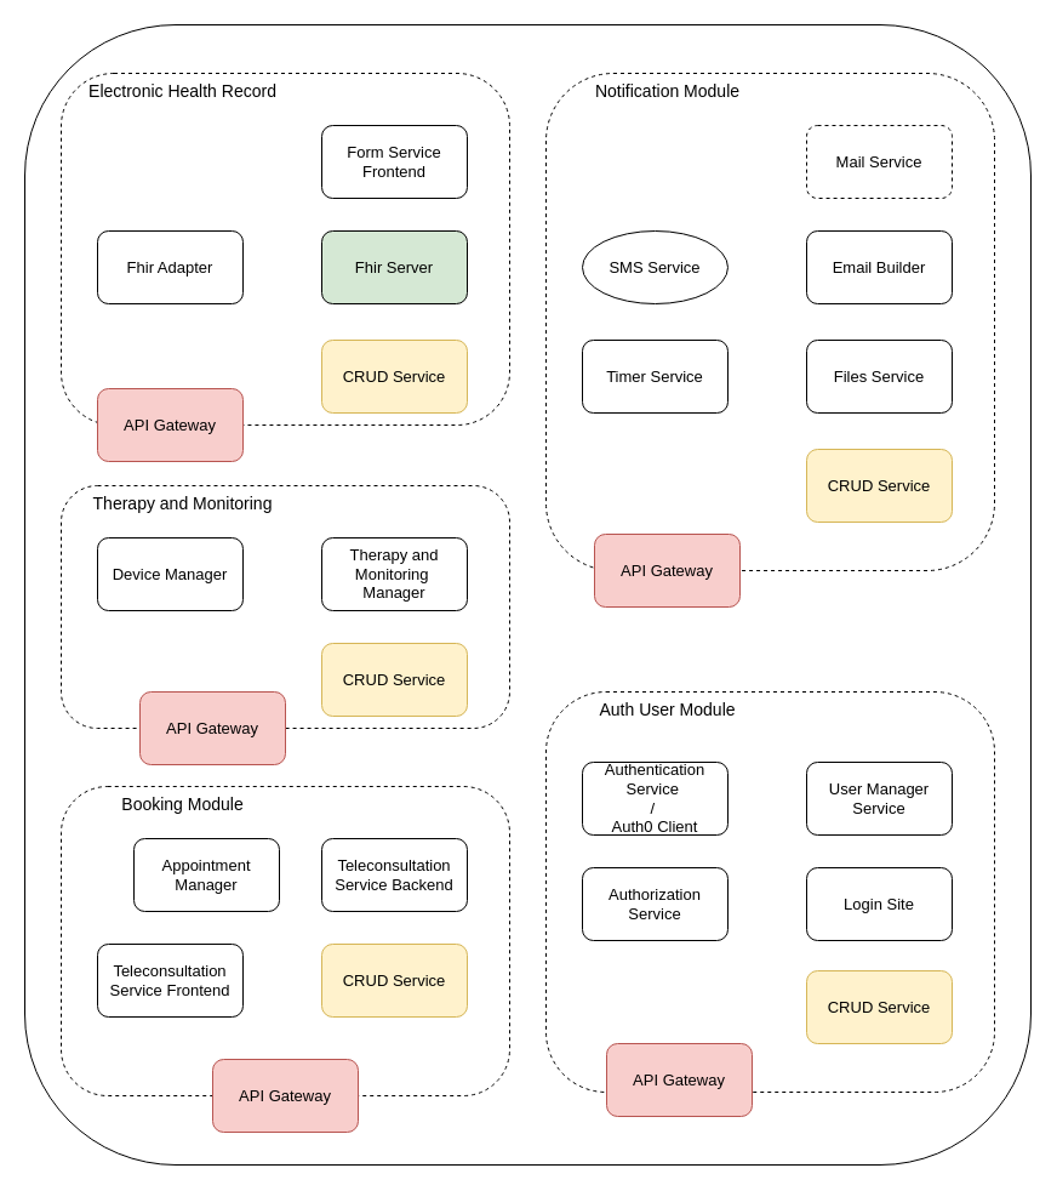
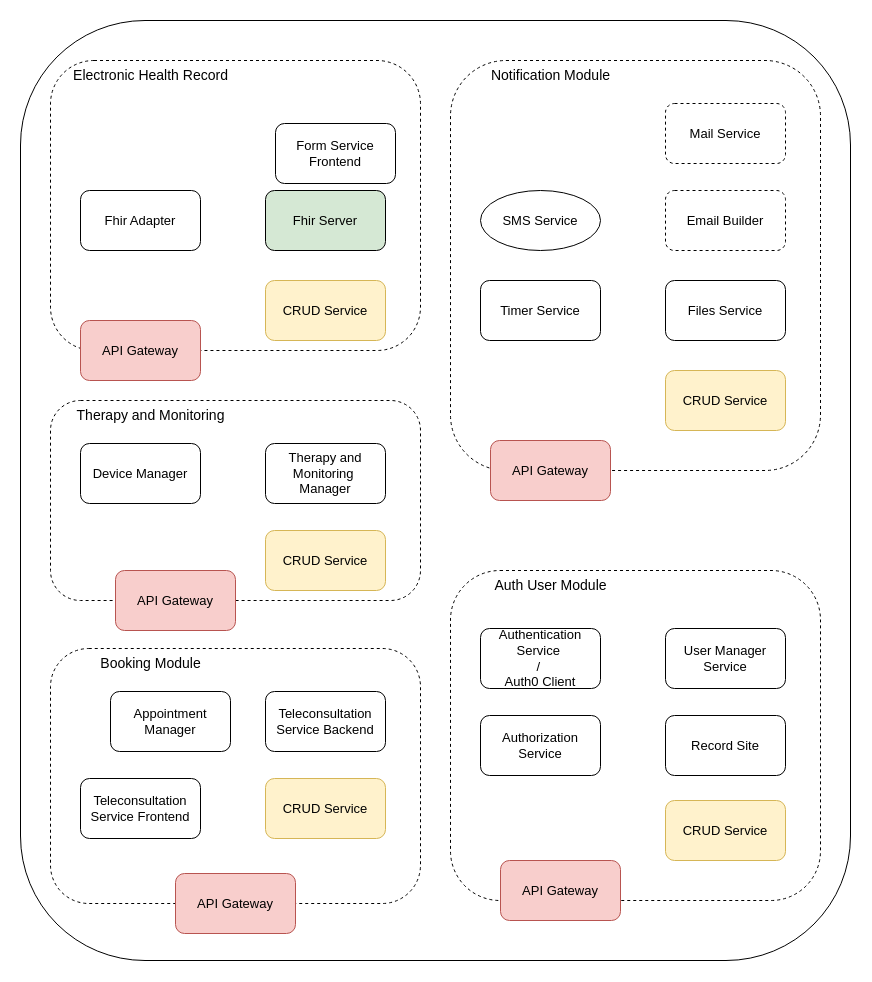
- <mxCell id="4" value="Form Service Frontend" style="rounded=1;whiteSpace=wrap;html=1;fontSize=13;" vertex="1" parent="1"><mxGeometry x="265" y="103" width="120" height="60" as="geometry" /></mxCell>
+ <mxCell id="4" value="Form Service Frontend" style="rounded=1;whiteSpace=wrap;html=1;fontSize=13;" vertex="1" parent="1"><mxGeometry x="275" y="123" width="120" height="60" as="geometry" /></mxCell>
- <mxCell id="23" value="Email Builder" style="rounded=1;whiteSpace=wrap;html=1;fontSize=13;" vertex="1" parent="1"><mxGeometry x="665" y="190" width="120" height="60" as="geometry" /></mxCell>
+ <mxCell id="23" value="Email Builder" style="rounded=1;whiteSpace=wrap;html=1;fontSize=13;dashed=1;" vertex="1" parent="1"><mxGeometry x="665" y="190" width="120" height="60" as="geometry" /></mxCell>
- <mxCell id="13" value="Login Site" style="rounded=1;whiteSpace=wrap;html=1;fontSize=13;" vertex="1" parent="1"><mxGeometry x="665" y="715" width="120" height="60" as="geometry" /></mxCell>
+ <mxCell id="13" value="Record Site" style="rounded=1;whiteSpace=wrap;html=1;fontSize=13;" vertex="1" parent="1"><mxGeometry x="665" y="715" width="120" height="60" as="geometry" /></mxCell>
